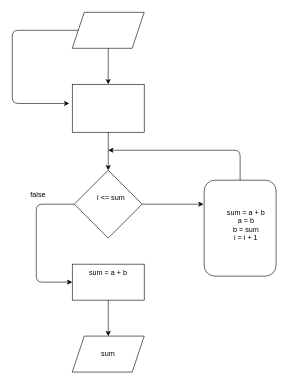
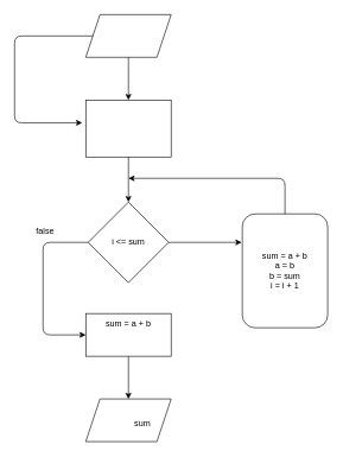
- <mxCell id="15" value="i &amp;lt;= sum" style="text;html=1;strokeColor=none;fillColor=none;align=center;verticalAlign=middle;whiteSpace=wrap;rounded=0;" vertex="1" parent="1"><mxGeometry x="160" y="320" width="50" height="20" as="geometry" /></mxCell>
+ <mxCell id="15" value="i &amp;lt;= sum" style="text;html=1;strokeColor=none;fillColor=none;align=center;verticalAlign=middle;whiteSpace=wrap;rounded=0;" vertex="1" parent="1"><mxGeometry x="155" y="330" width="50" height="20" as="geometry" /></mxCell>
- <mxCell id="17" value="sum = a + b&lt;br&gt;a = b&lt;br&gt;b = sum&lt;br&gt;i = i + 1" style="text;html=1;strokeColor=none;fillColor=none;align=center;verticalAlign=middle;whiteSpace=wrap;rounded=0;" vertex="1" parent="1"><mxGeometry x="375" y="340" width="70" height="70" as="geometry" /></mxCell>
+ <mxCell id="17" value="sum = a + b&lt;br&gt;a = b&lt;br&gt;b = sum&lt;br&gt;i = i + 1" style="text;html=1;strokeColor=none;fillColor=none;align=center;verticalAlign=middle;whiteSpace=wrap;rounded=0;" vertex="1" parent="1"><mxGeometry x="365" y="345" width="70" height="70" as="geometry" /></mxCell>
- <mxCell id="19" value="sum" style="text;html=1;strokeColor=none;fillColor=none;align=center;verticalAlign=middle;whiteSpace=wrap;rounded=0;" vertex="1" parent="1"><mxGeometry x="160" y="580" width="40" height="20" as="geometry" /></mxCell>
+ <mxCell id="19" value="sum" style="text;html=1;strokeColor=none;fillColor=none;align=center;verticalAlign=middle;whiteSpace=wrap;rounded=0;" vertex="1" parent="1"><mxGeometry x="180" y="585" width="40" height="20" as="geometry" /></mxCell>
